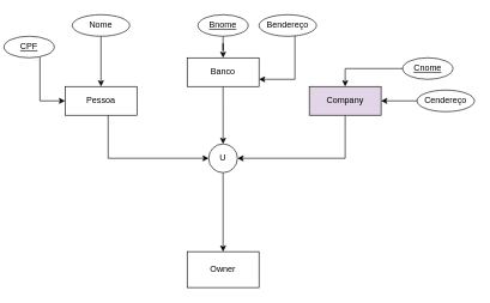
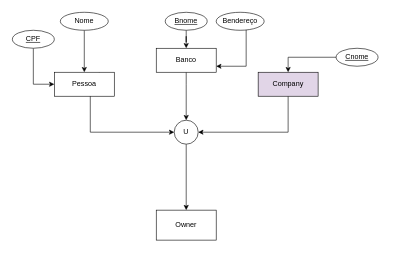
- <mxCell id="12" value="CPF" style="ellipse;whiteSpace=wrap;html=1;align=center;fontStyle=4;" vertex="1" parent="1"><mxGeometry x="5" y="50" width="70" height="30" as="geometry" /></mxCell>
+ <mxCell id="12" value="CPF" style="ellipse;whiteSpace=wrap;html=1;align=center;fontStyle=4;" vertex="1" parent="1"><mxGeometry x="20" y="50" width="70" height="30" as="geometry" /></mxCell>
- <mxCell id="21" style="edgeStyle=orthogonalEdgeStyle;rounded=0;orthogonalLoop=1;jettySize=auto;html=1;" edge="1" parent="1" source="22" target="7"><mxGeometry relative="1" as="geometry" /></mxCell>
- <mxCell id="22" value="Cendereço" style="ellipse;whiteSpace=wrap;html=1;align=center;" vertex="1" parent="1"><mxGeometry x="580" y="125" width="80" height="30" as="geometry" /></mxCell>
